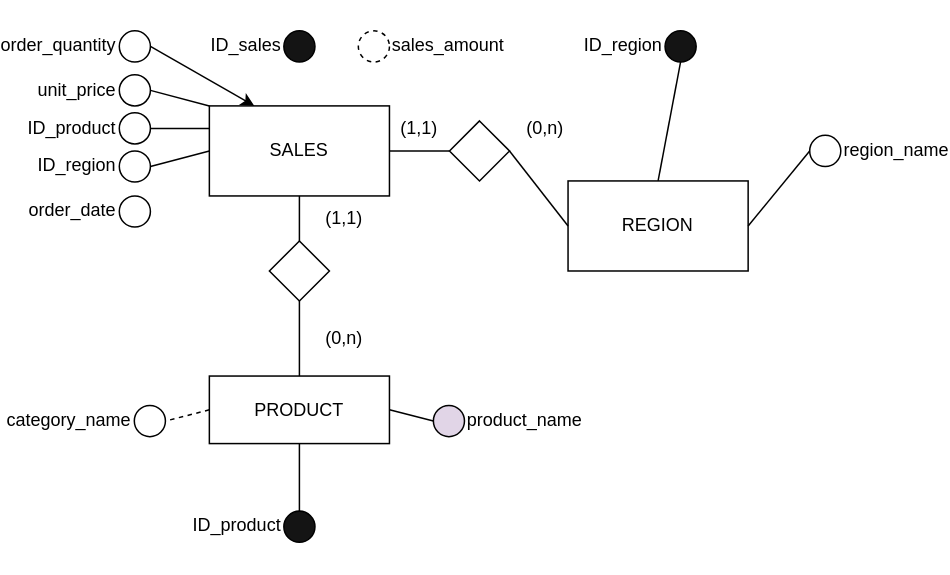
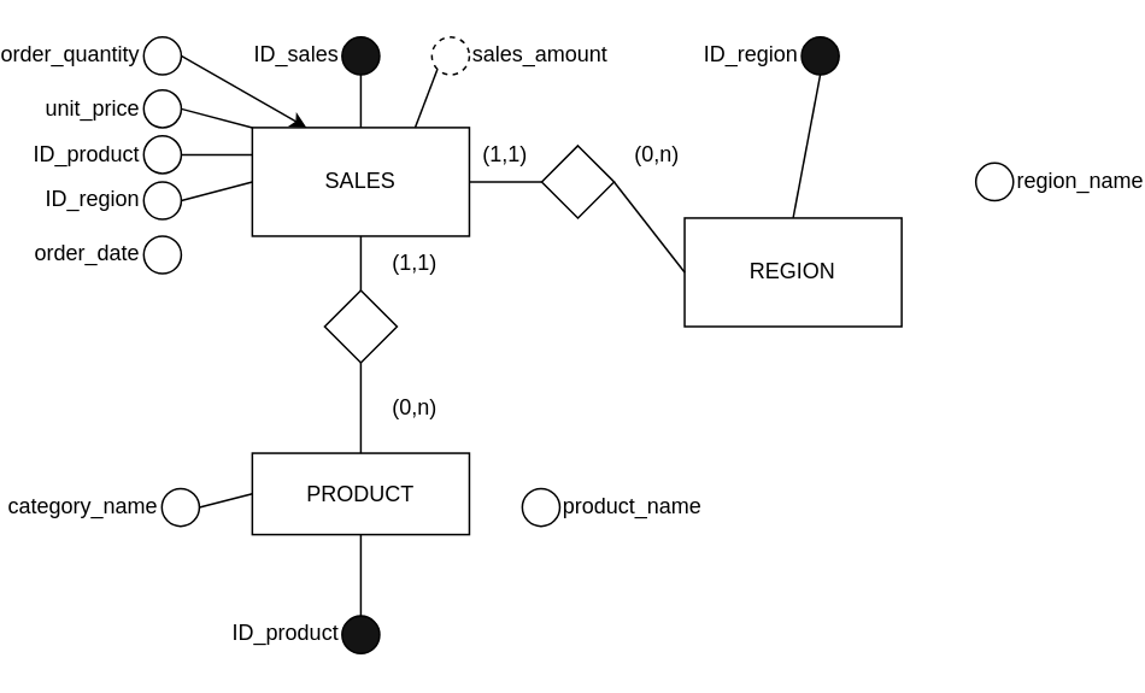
+ <mxCell id="35" value="" style="endArrow=none;html=1;rounded=0;exitX=0.75;exitY=0;exitDx=0;exitDy=0;entryX=0;entryY=1;entryDx=0;entryDy=0;" parent="1" source="4" target="34" edge="1"><mxGeometry width="50" height="50" relative="1" as="geometry"><mxPoint x="150" y="80" as="sourcePoint" /><mxPoint x="150" y="51" as="targetPoint" /></mxGeometry></mxCell>
+ <mxCell id="19" value="" style="endArrow=none;html=1;rounded=0;exitX=0.5;exitY=0;exitDx=0;exitDy=0;entryX=0.5;entryY=1;entryDx=0;entryDy=0;" parent="1" source="4" target="15" edge="1"><mxGeometry width="50" height="50" relative="1" as="geometry"><mxPoint x="150" y="350" as="sourcePoint" /><mxPoint x="150" y="320" as="targetPoint" /></mxGeometry></mxCell>
- <mxCell id="28" value="" style="endArrow=none;html=1;rounded=0;exitX=0;exitY=0.5;exitDx=0;exitDy=0;entryX=1;entryY=0.5;entryDx=0;entryDy=0;" parent="1" source="24" target="3" edge="1"><mxGeometry width="50" height="50" relative="1" as="geometry"><mxPoint x="239" y="290" as="sourcePoint" /><mxPoint x="210" y="290" as="targetPoint" /></mxGeometry></mxCell>
- <mxCell id="26" value="" style="endArrow=none;html=1;rounded=0;exitX=0;exitY=0.5;exitDx=0;exitDy=0;entryX=1;entryY=0.5;entryDx=0;entryDy=0;" parent="1" source="21" target="2" edge="1"><mxGeometry width="50" height="50" relative="1" as="geometry"><mxPoint x="310" y="190" as="sourcePoint" /><mxPoint x="360" y="140" as="targetPoint" /></mxGeometry></mxCell>
- <mxCell id="27" value="" style="endArrow=none;html=1;rounded=0;exitX=0;exitY=0.5;exitDx=0;exitDy=0;entryX=1;entryY=0.5;entryDx=0;entryDy=0;dashed=1;" parent="1" source="2" target="25" edge="1"><mxGeometry width="50" height="50" relative="1" as="geometry"><mxPoint x="239" y="290" as="sourcePoint" /><mxPoint x="210" y="290" as="targetPoint" /></mxGeometry></mxCell>
+ <mxCell id="27" value="" style="endArrow=none;html=1;rounded=0;exitX=0;exitY=0.5;exitDx=0;exitDy=0;entryX=1;entryY=0.5;entryDx=0;entryDy=0;" parent="1" source="2" target="25" edge="1"><mxGeometry width="50" height="50" relative="1" as="geometry"><mxPoint x="239" y="290" as="sourcePoint" /><mxPoint x="210" y="290" as="targetPoint" /></mxGeometry></mxCell>
- <mxCell id="21" value="product_name" style="ellipse;whiteSpace=wrap;html=1;aspect=fixed;rotation=0;align=left;labelPosition=right;verticalLabelPosition=middle;verticalAlign=middle;fillColor=#e1d5e7;" parent="1" vertex="1"><mxGeometry x="229.27" y="269.63" width="20.73" height="20.73" as="geometry" /></mxCell>
+ <mxCell id="21" value="product_name" style="ellipse;whiteSpace=wrap;html=1;aspect=fixed;rotation=0;align=left;labelPosition=right;verticalLabelPosition=middle;verticalAlign=middle;" parent="1" vertex="1"><mxGeometry x="229.27" y="269.63" width="20.73" height="20.73" as="geometry" /></mxCell>
